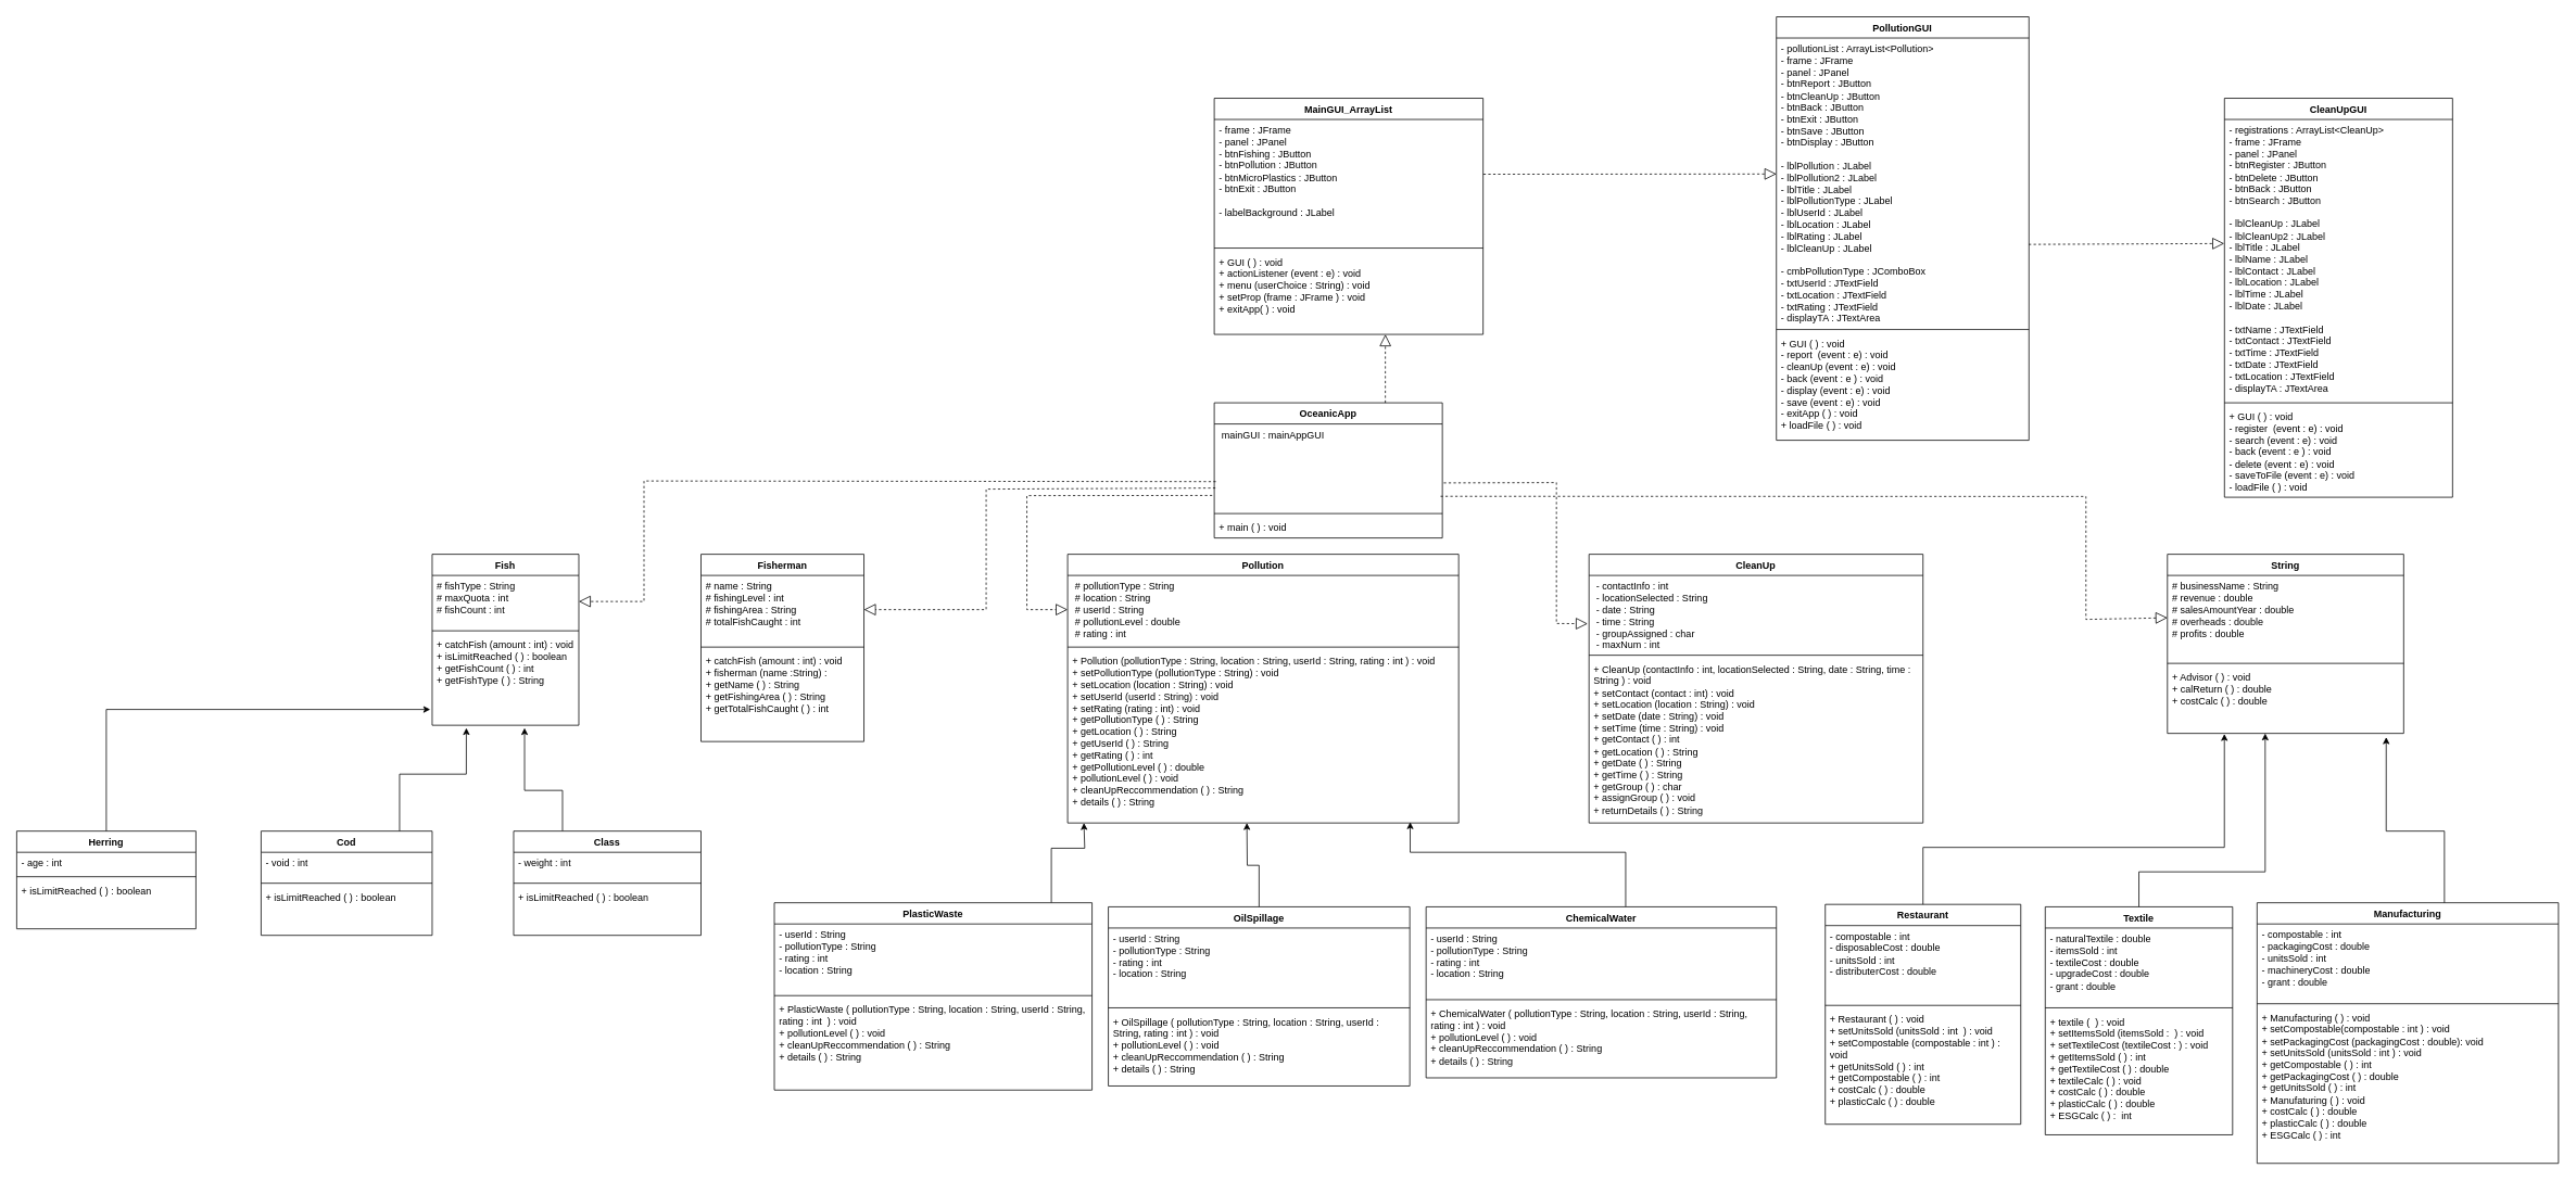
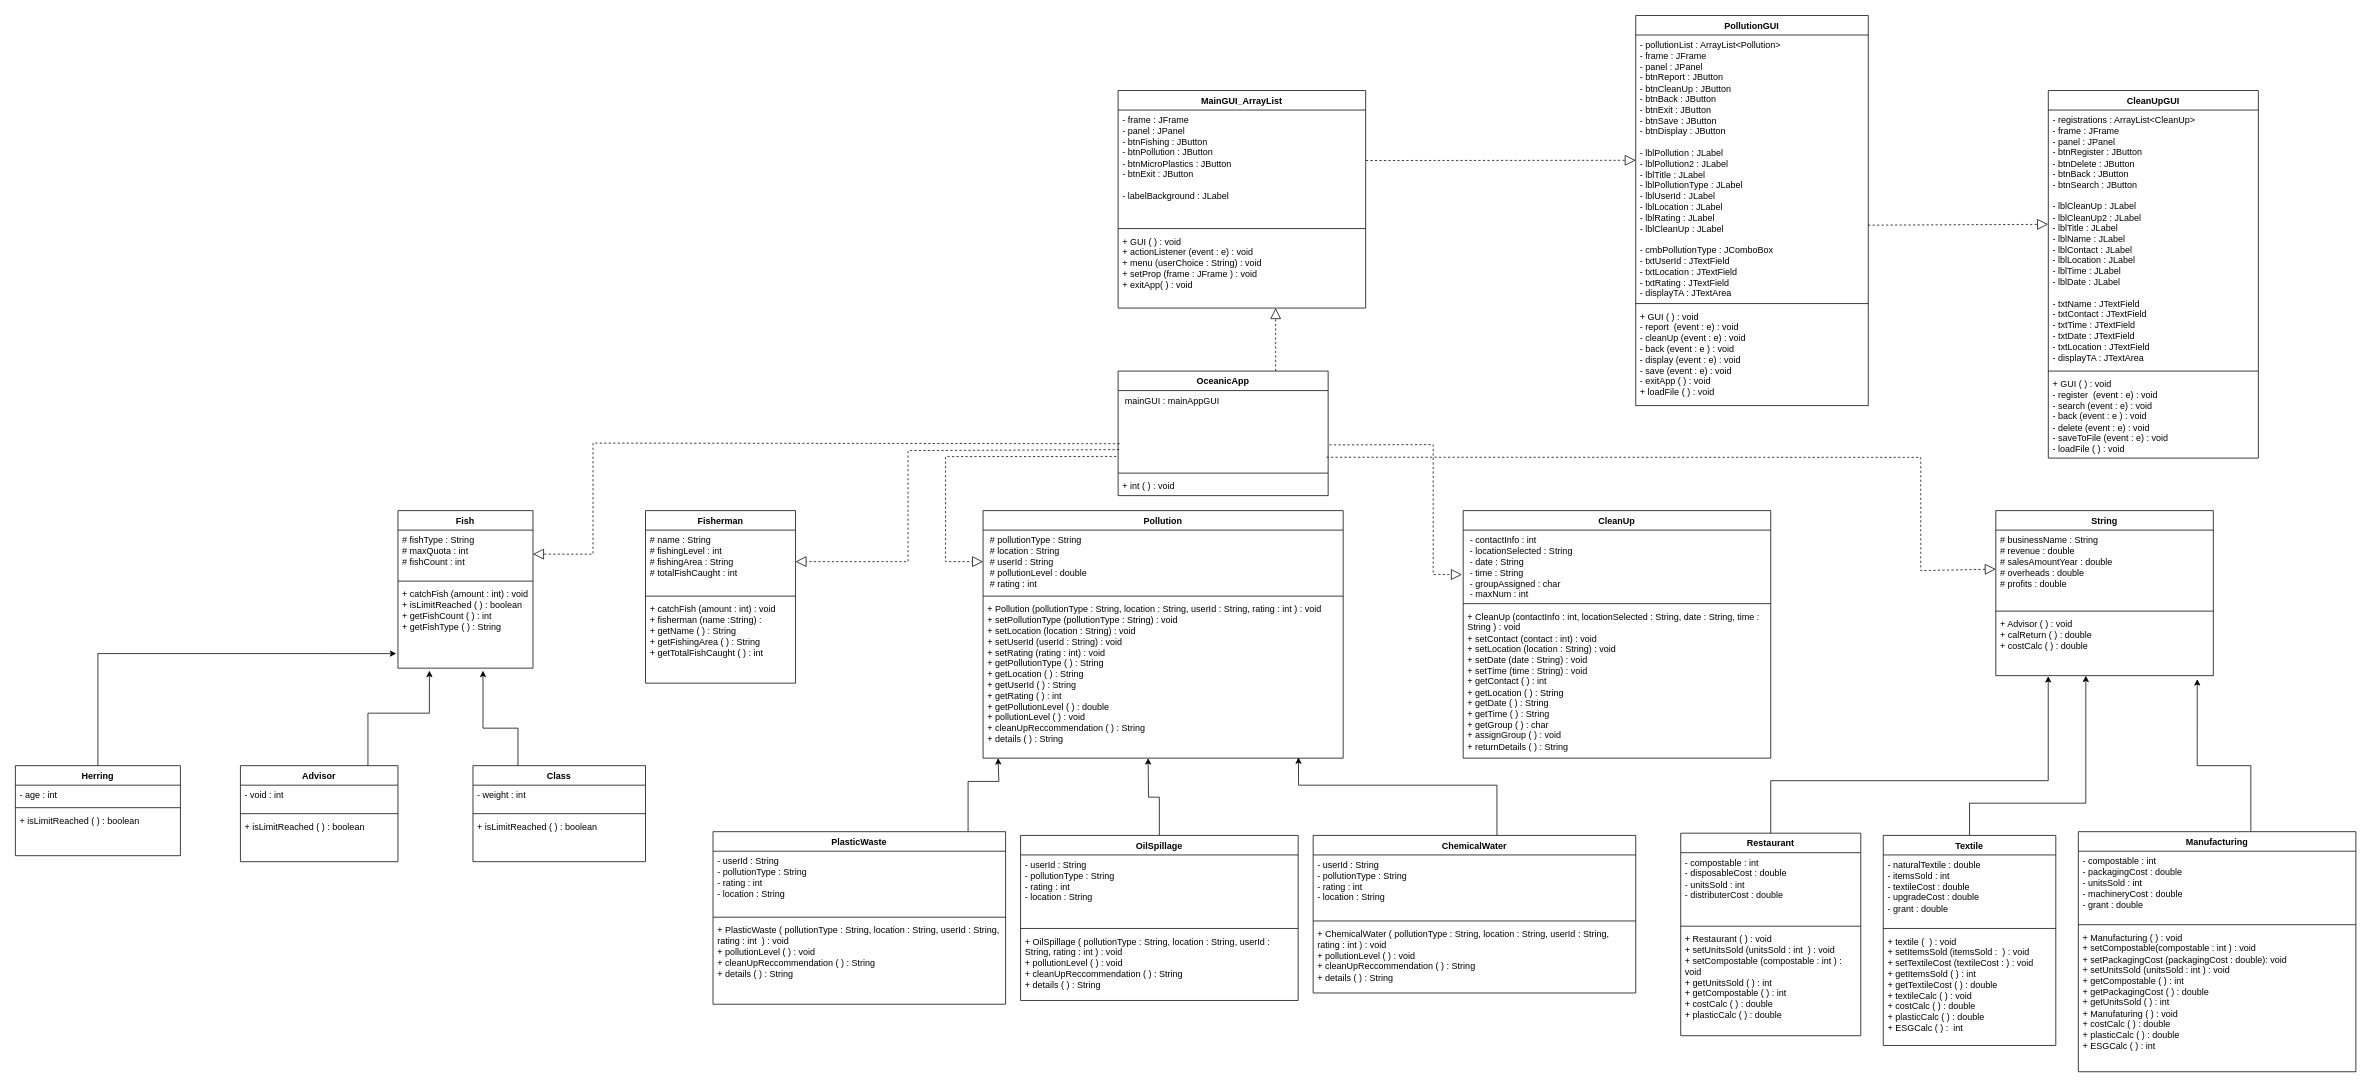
- <mxCell id="45" value="+ main ( ) : void" style="text;strokeColor=none;fillColor=none;align=left;verticalAlign=top;spacingLeft=4;spacingRight=4;overflow=hidden;rotatable=0;points=[[0,0.5],[1,0.5]];portConstraint=eastwest;whiteSpace=wrap;html=1;" parent="42" vertex="1"><mxGeometry y="140" width="280" height="26" as="geometry" /></mxCell>
+ <mxCell id="45" value="+ int ( ) : void" style="text;strokeColor=none;fillColor=none;align=left;verticalAlign=top;spacingLeft=4;spacingRight=4;overflow=hidden;rotatable=0;points=[[0,0.5],[1,0.5]];portConstraint=eastwest;whiteSpace=wrap;html=1;" parent="42" vertex="1"><mxGeometry y="140" width="280" height="26" as="geometry" /></mxCell>
- <mxCell id="28" value="Cod" style="swimlane;fontStyle=1;align=center;verticalAlign=top;childLayout=stackLayout;horizontal=1;startSize=26;horizontalStack=0;resizeParent=1;resizeParentMax=0;resizeLast=0;collapsible=1;marginBottom=0;whiteSpace=wrap;html=1;" parent="1" vertex="1"><mxGeometry x="320" y="1020" width="210" height="128" as="geometry" /></mxCell>
+ <mxCell id="28" value="Advisor" style="swimlane;fontStyle=1;align=center;verticalAlign=top;childLayout=stackLayout;horizontal=1;startSize=26;horizontalStack=0;resizeParent=1;resizeParentMax=0;resizeLast=0;collapsible=1;marginBottom=0;whiteSpace=wrap;html=1;" parent="1" vertex="1"><mxGeometry x="320" y="1020" width="210" height="128" as="geometry" /></mxCell>
